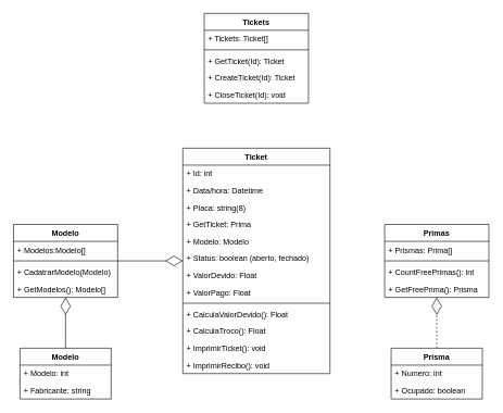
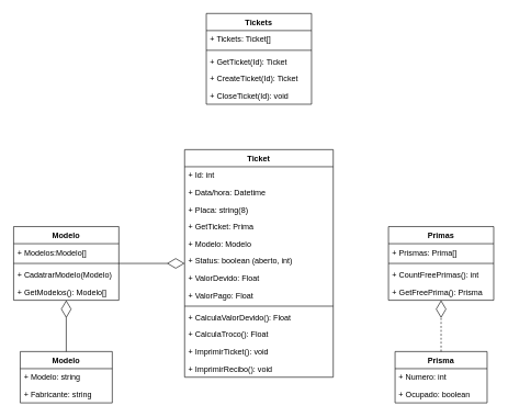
- <mxCell id="33" value="+ Status: boolean (aberto, fechado)" style="text;strokeColor=none;fillColor=none;align=left;verticalAlign=top;spacingLeft=4;spacingRight=4;overflow=hidden;rotatable=0;points=[[0,0.5],[1,0.5]];portConstraint=eastwest;" vertex="1" parent="27"><mxGeometry y="156" width="226" height="26" as="geometry" /></mxCell>
+ <mxCell id="33" value="+ Status: boolean (aberto, int)" style="text;strokeColor=none;fillColor=none;align=left;verticalAlign=top;spacingLeft=4;spacingRight=4;overflow=hidden;rotatable=0;points=[[0,0.5],[1,0.5]];portConstraint=eastwest;" vertex="1" parent="27"><mxGeometry y="156" width="226" height="26" as="geometry" /></mxCell>
- <mxCell id="12" value="+ Modelo: int" style="text;strokeColor=none;fillColor=none;align=left;verticalAlign=top;spacingLeft=4;spacingRight=4;overflow=hidden;rotatable=0;points=[[0,0.5],[1,0.5]];portConstraint=eastwest;" vertex="1" parent="11"><mxGeometry y="26" width="140" height="26" as="geometry" /></mxCell>
+ <mxCell id="12" value="+ Modelo: string" style="text;strokeColor=none;fillColor=none;align=left;verticalAlign=top;spacingLeft=4;spacingRight=4;overflow=hidden;rotatable=0;points=[[0,0.5],[1,0.5]];portConstraint=eastwest;" vertex="1" parent="11"><mxGeometry y="26" width="140" height="26" as="geometry" /></mxCell>
